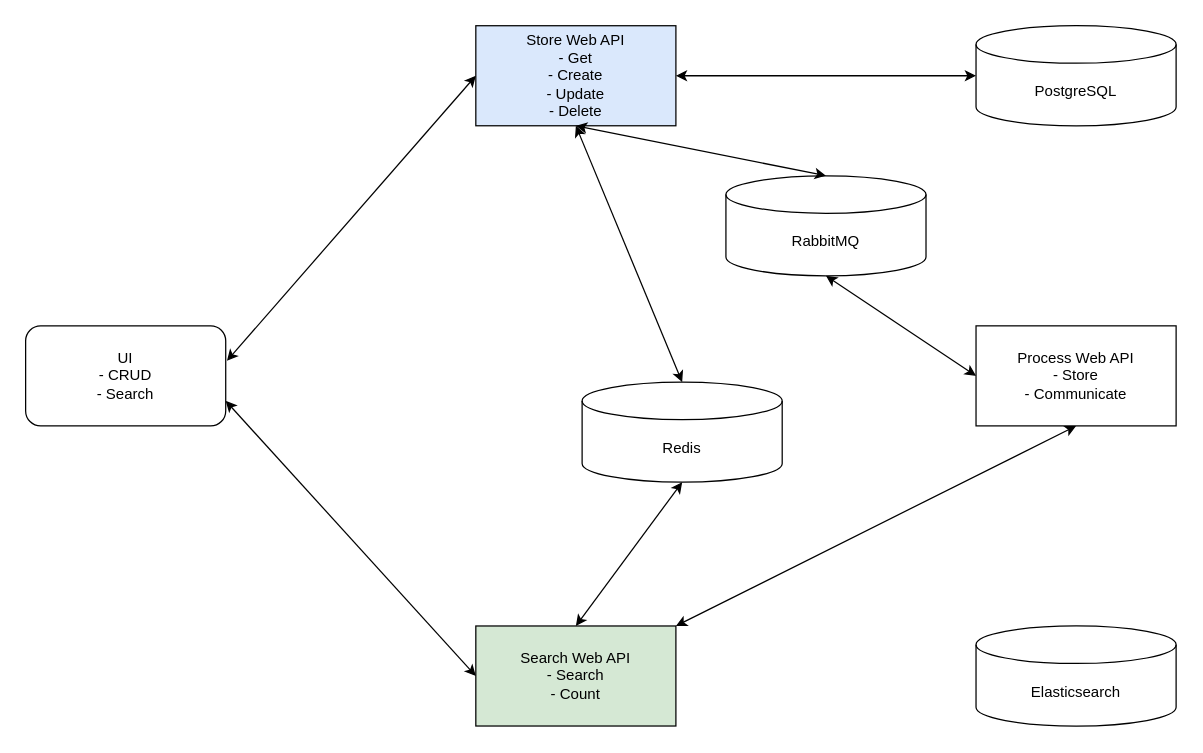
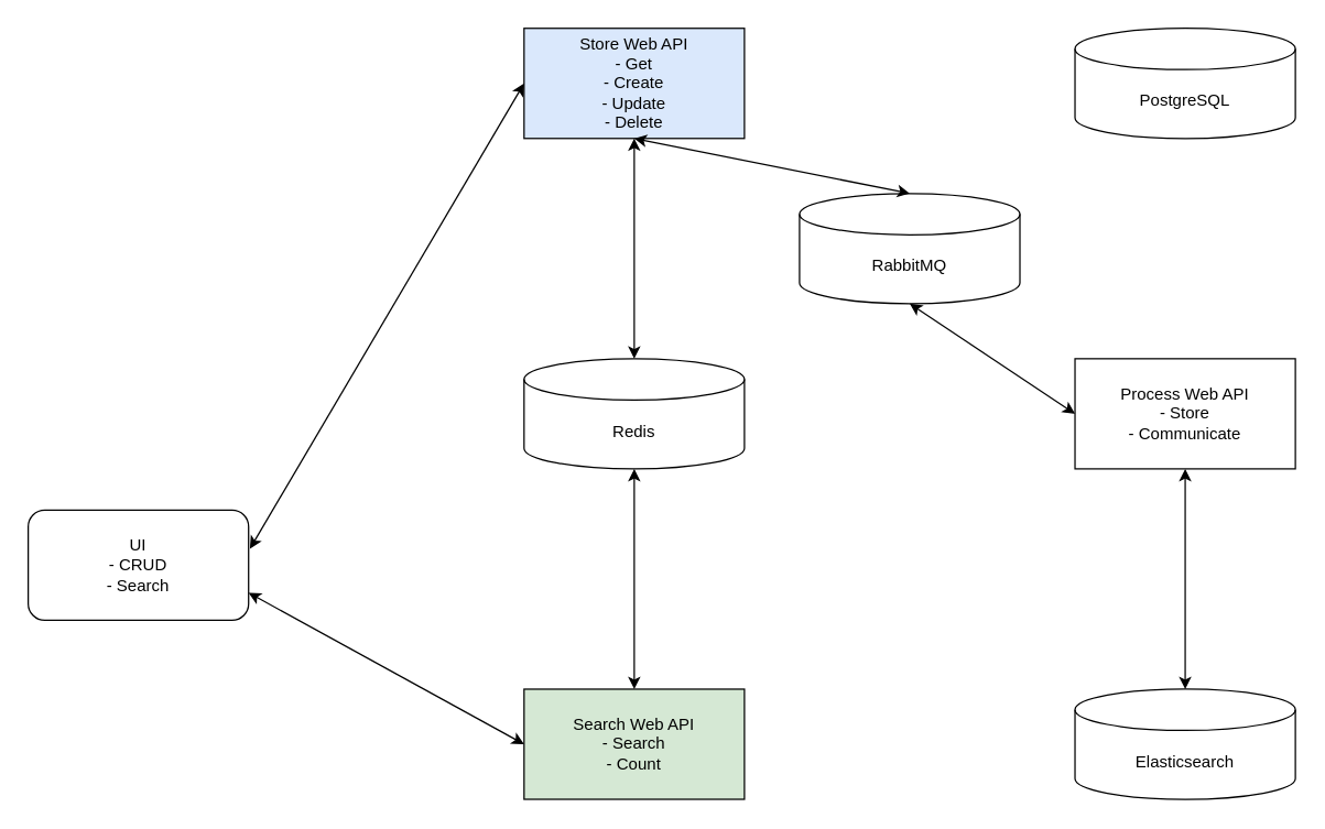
- <mxCell id="10" value="" style="endArrow=classic;startArrow=classic;html=1;rounded=0;exitX=1;exitY=0.5;exitDx=0;exitDy=0;entryX=0;entryY=0.5;entryDx=0;entryDy=0;entryPerimeter=0;" edge="1" parent="1" source="5" target="2"><mxGeometry width="50" height="50" relative="1" as="geometry"><mxPoint x="520" y="510" as="sourcePoint" /><mxPoint x="570" y="460" as="targetPoint" /></mxGeometry></mxCell>
- <mxCell id="7" value="UI&lt;br&gt;- CRUD&lt;br&gt;- Search" style="rounded=1;whiteSpace=wrap;html=1;" vertex="1" parent="1"><mxGeometry x="20" y="260" width="160" height="80" as="geometry" /></mxCell>
+ <mxCell id="7" value="UI&lt;br&gt;- CRUD&lt;br&gt;- Search" style="rounded=1;whiteSpace=wrap;html=1;" vertex="1" parent="1"><mxGeometry x="20" y="370" width="160" height="80" as="geometry" /></mxCell>
- <mxCell id="12" value="Redis" style="shape=cylinder3;whiteSpace=wrap;html=1;boundedLbl=1;backgroundOutline=1;size=15;" vertex="1" parent="1"><mxGeometry x="465" y="305" width="160" height="80" as="geometry" /></mxCell>
+ <mxCell id="12" value="Redis" style="shape=cylinder3;whiteSpace=wrap;html=1;boundedLbl=1;backgroundOutline=1;size=15;" vertex="1" parent="1"><mxGeometry x="380" y="260" width="160" height="80" as="geometry" /></mxCell>
- <mxCell id="11" value="" style="endArrow=classic;startArrow=classic;html=1;rounded=0;exitX=0.5;exitY=1;exitDx=0;exitDy=0;" edge="1" parent="1" source="6" target="4"><mxGeometry width="50" height="50" relative="1" as="geometry"><mxPoint x="590" y="440" as="sourcePoint" /><mxPoint x="640" y="390" as="targetPoint" /></mxGeometry></mxCell>
+ <mxCell id="11" value="" style="endArrow=classic;startArrow=classic;html=1;rounded=0;exitX=0.5;exitY=1;exitDx=0;exitDy=0;entryX=0.5;entryY=0;entryDx=0;entryDy=0;entryPerimeter=0;" edge="1" parent="1" source="6" target="3"><mxGeometry width="50" height="50" relative="1" as="geometry"><mxPoint x="590" y="440" as="sourcePoint" /><mxPoint x="640" y="390" as="targetPoint" /></mxGeometry></mxCell>
